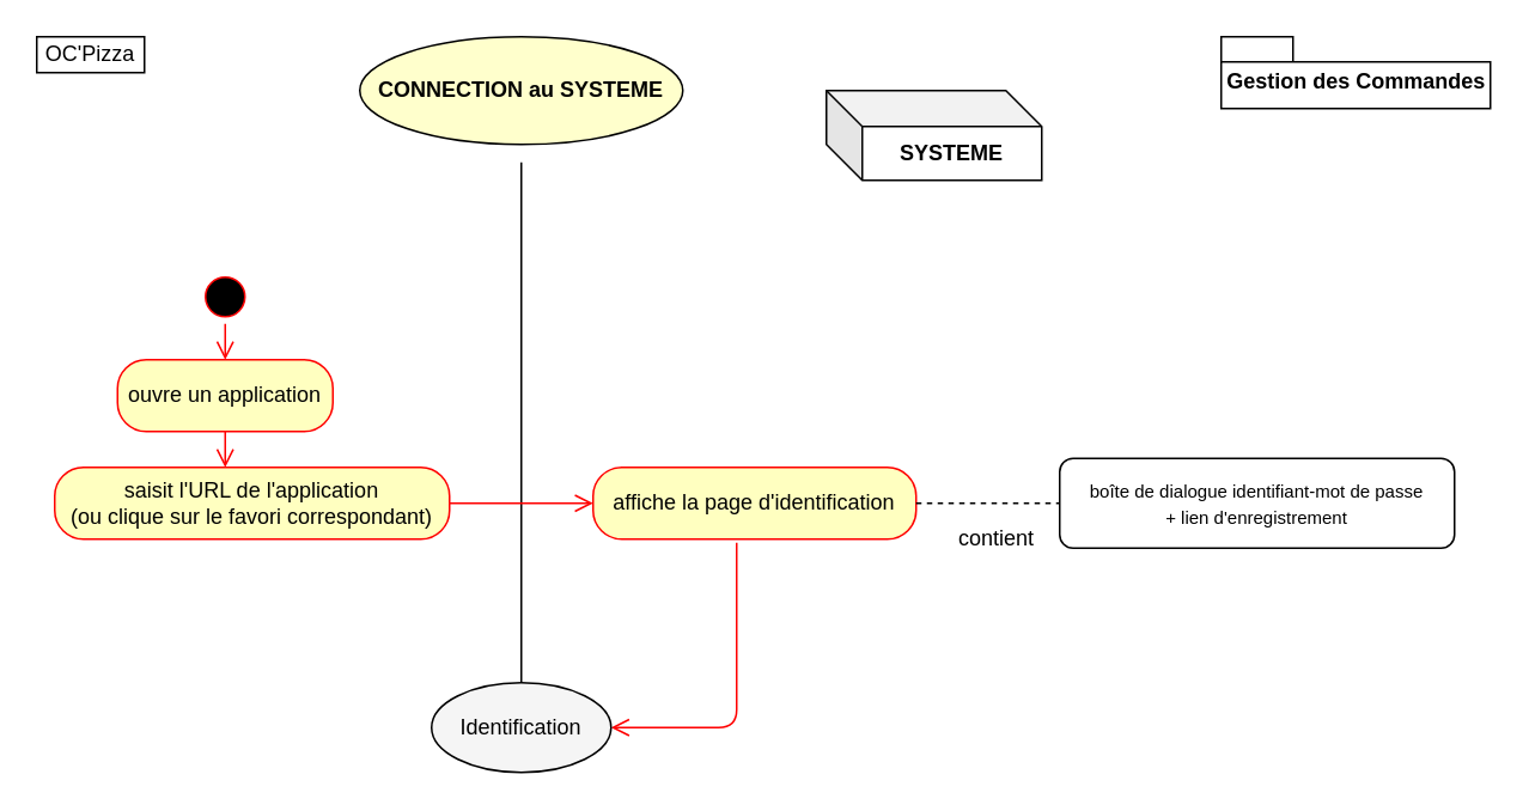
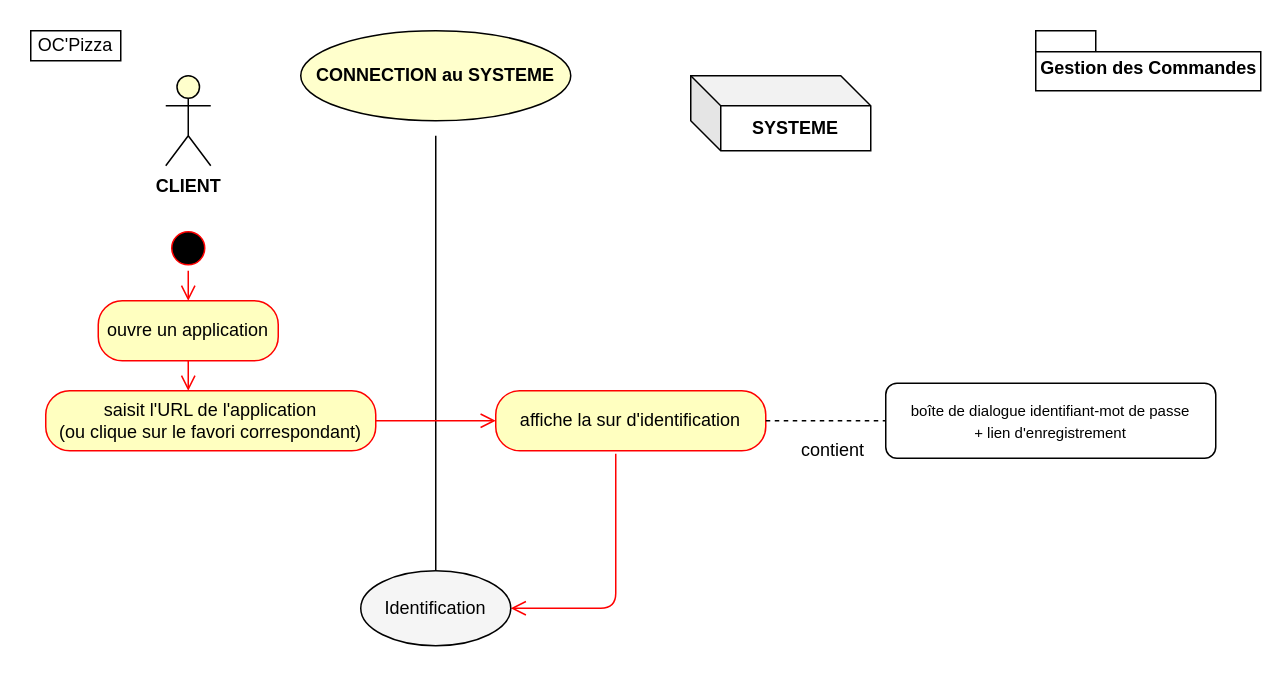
- <mxCell id="7" value="Gestion des Commandes" style="shape=folder;fontStyle=1;spacingTop=10;tabWidth=40;tabHeight=14;tabPosition=left;html=1;" parent="1" vertex="1"><mxGeometry x="680" y="20" width="150" height="40" as="geometry" /></mxCell>
+ <mxCell id="7" value="Gestion des Commandes" style="shape=folder;fontStyle=1;spacingTop=10;tabWidth=40;tabHeight=14;tabPosition=left;html=1;" parent="1" vertex="1"><mxGeometry x="690" y="20" width="150" height="40" as="geometry" /></mxCell>
+ <mxCell id="4" value="&lt;b&gt;CLIENT&lt;/b&gt;" style="shape=umlActor;verticalLabelPosition=bottom;labelBackgroundColor=#ffffff;verticalAlign=top;html=1;outlineConnect=0;fillColor=#FFFFCC;" parent="1" vertex="1"><mxGeometry x="110" y="50" width="30" height="60" as="geometry" /></mxCell>
- <mxCell id="14" value="affiche la page d'identification" style="rounded=1;whiteSpace=wrap;html=1;arcSize=40;fontColor=#000000;fillColor=#ffffc0;strokeColor=#ff0000;" parent="1" vertex="1"><mxGeometry x="330" y="260" width="180" height="40" as="geometry" /></mxCell>
+ <mxCell id="14" value="affiche la sur d'identification" style="rounded=1;whiteSpace=wrap;html=1;arcSize=40;fontColor=#000000;fillColor=#ffffc0;strokeColor=#ff0000;" parent="1" vertex="1"><mxGeometry x="330" y="260" width="180" height="40" as="geometry" /></mxCell>
